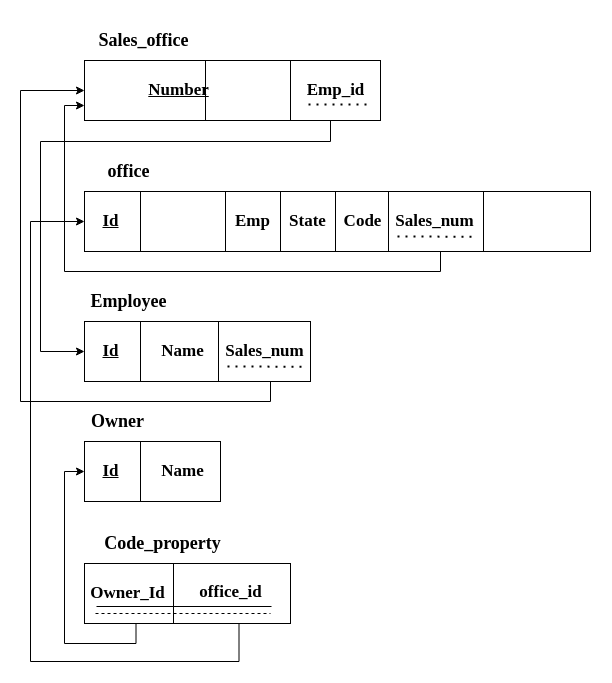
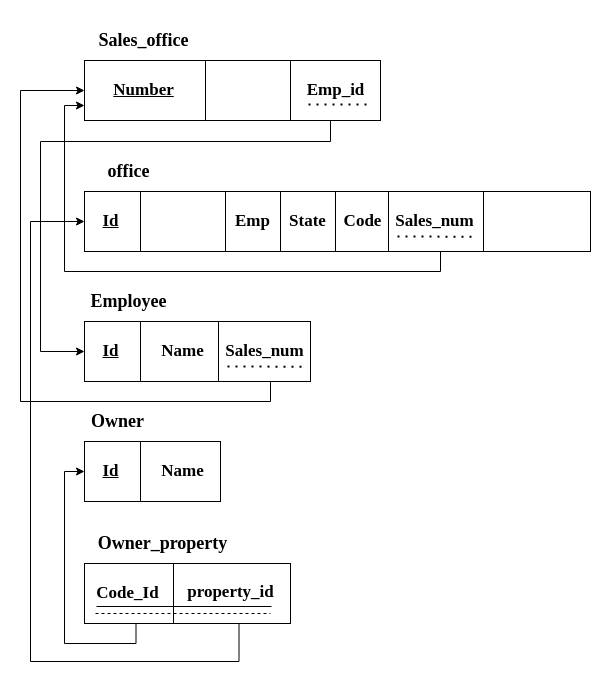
- <mxCell id="6" value="&lt;font style=&quot;font-size: 17px;&quot;&gt;&lt;b&gt;Number&lt;/b&gt;&lt;/font&gt;" style="text;html=1;align=center;verticalAlign=middle;resizable=0;points=[];autosize=1;strokeColor=none;fillColor=none;fontStyle=4;fontFamily=Architects Daughter;fontSource=https%3A%2F%2Ffonts.googleapis.com%2Fcss%3Ffamily%3DArchitects%2BDaughter;" vertex="1" parent="1"><mxGeometry x="138" y="75" width="80" height="30" as="geometry" /></mxCell>
+ <mxCell id="6" value="&lt;font style=&quot;font-size: 17px;&quot;&gt;&lt;b&gt;Number&lt;/b&gt;&lt;/font&gt;" style="text;html=1;align=center;verticalAlign=middle;resizable=0;points=[];autosize=1;strokeColor=none;fillColor=none;fontStyle=4;fontFamily=Architects Daughter;fontSource=https%3A%2F%2Ffonts.googleapis.com%2Fcss%3Ffamily%3DArchitects%2BDaughter;" vertex="1" parent="1"><mxGeometry x="103" y="75" width="80" height="30" as="geometry" /></mxCell>
- <mxCell id="44" value="&lt;b&gt;Code_property&lt;/b&gt;" style="text;html=1;align=center;verticalAlign=middle;resizable=0;points=[];autosize=1;strokeColor=none;fillColor=none;fontFamily=Architects Daughter;fontSource=https%3A%2F%2Ffonts.googleapis.com%2Fcss%3Ffamily%3DArchitects%2BDaughter;fontSize=18;" vertex="1" parent="1"><mxGeometry x="77" y="523" width="170" height="40" as="geometry" /></mxCell>
+ <mxCell id="44" value="&lt;b&gt;Owner_property&lt;/b&gt;" style="text;html=1;align=center;verticalAlign=middle;resizable=0;points=[];autosize=1;strokeColor=none;fillColor=none;fontFamily=Architects Daughter;fontSource=https%3A%2F%2Ffonts.googleapis.com%2Fcss%3Ffamily%3DArchitects%2BDaughter;fontSize=18;" vertex="1" parent="1"><mxGeometry x="77" y="523" width="170" height="40" as="geometry" /></mxCell>
- <mxCell id="43" value="&lt;span style=&quot;font-size: 17px;&quot;&gt;&lt;b&gt;office_id&lt;/b&gt;&lt;/span&gt;" style="text;html=1;align=center;verticalAlign=middle;resizable=0;points=[];autosize=1;strokeColor=none;fillColor=none;fontFamily=Architects Daughter;fontSource=https%3A%2F%2Ffonts.googleapis.com%2Fcss%3Ffamily%3DArchitects%2BDaughter;" vertex="1" parent="1"><mxGeometry x="170" y="577" width="120" height="30" as="geometry" /></mxCell>
+ <mxCell id="43" value="&lt;span style=&quot;font-size: 17px;&quot;&gt;&lt;b&gt;property_id&lt;/b&gt;&lt;/span&gt;" style="text;html=1;align=center;verticalAlign=middle;resizable=0;points=[];autosize=1;strokeColor=none;fillColor=none;fontFamily=Architects Daughter;fontSource=https%3A%2F%2Ffonts.googleapis.com%2Fcss%3Ffamily%3DArchitects%2BDaughter;" vertex="1" parent="1"><mxGeometry x="170" y="577" width="120" height="30" as="geometry" /></mxCell>
- <mxCell id="42" value="&lt;font style=&quot;font-size: 17px;&quot;&gt;&lt;b&gt;Owner_Id&lt;/b&gt;&lt;/font&gt;" style="text;html=1;align=center;verticalAlign=middle;resizable=0;points=[];autosize=1;strokeColor=none;fillColor=none;fontStyle=0;fontFamily=Architects Daughter;fontSource=https%3A%2F%2Ffonts.googleapis.com%2Fcss%3Ffamily%3DArchitects%2BDaughter;" vertex="1" parent="1"><mxGeometry x="77" y="578" width="100" height="30" as="geometry" /></mxCell>
+ <mxCell id="42" value="&lt;font style=&quot;font-size: 17px;&quot;&gt;&lt;b&gt;Code_Id&lt;/b&gt;&lt;/font&gt;" style="text;html=1;align=center;verticalAlign=middle;resizable=0;points=[];autosize=1;strokeColor=none;fillColor=none;fontStyle=0;fontFamily=Architects Daughter;fontSource=https%3A%2F%2Ffonts.googleapis.com%2Fcss%3Ffamily%3DArchitects%2BDaughter;" vertex="1" parent="1"><mxGeometry x="77" y="578" width="100" height="30" as="geometry" /></mxCell>
